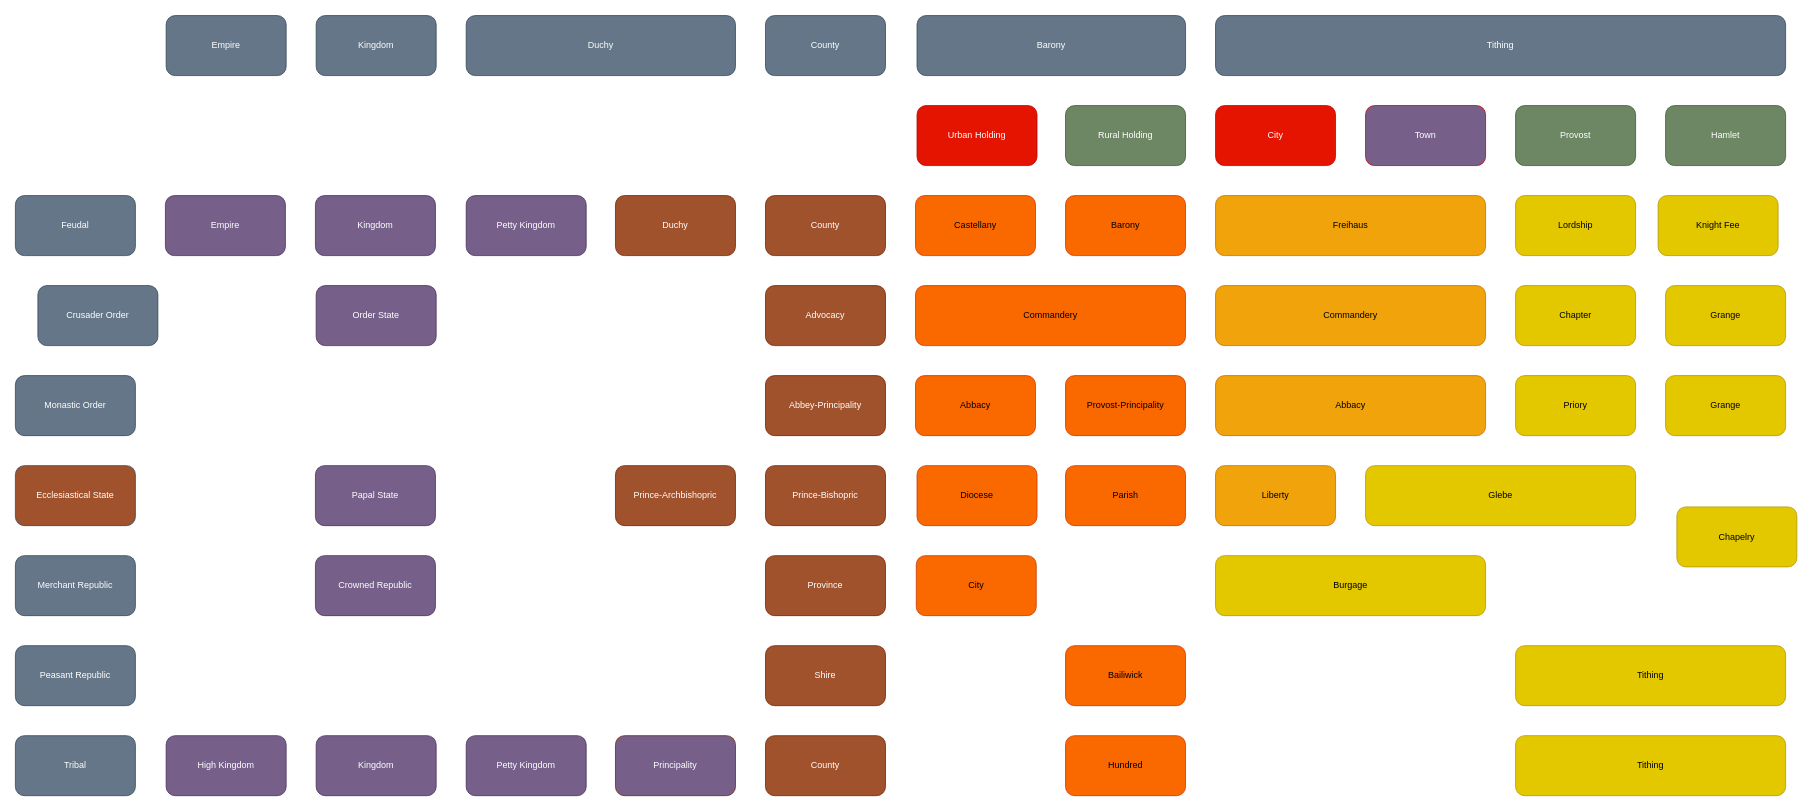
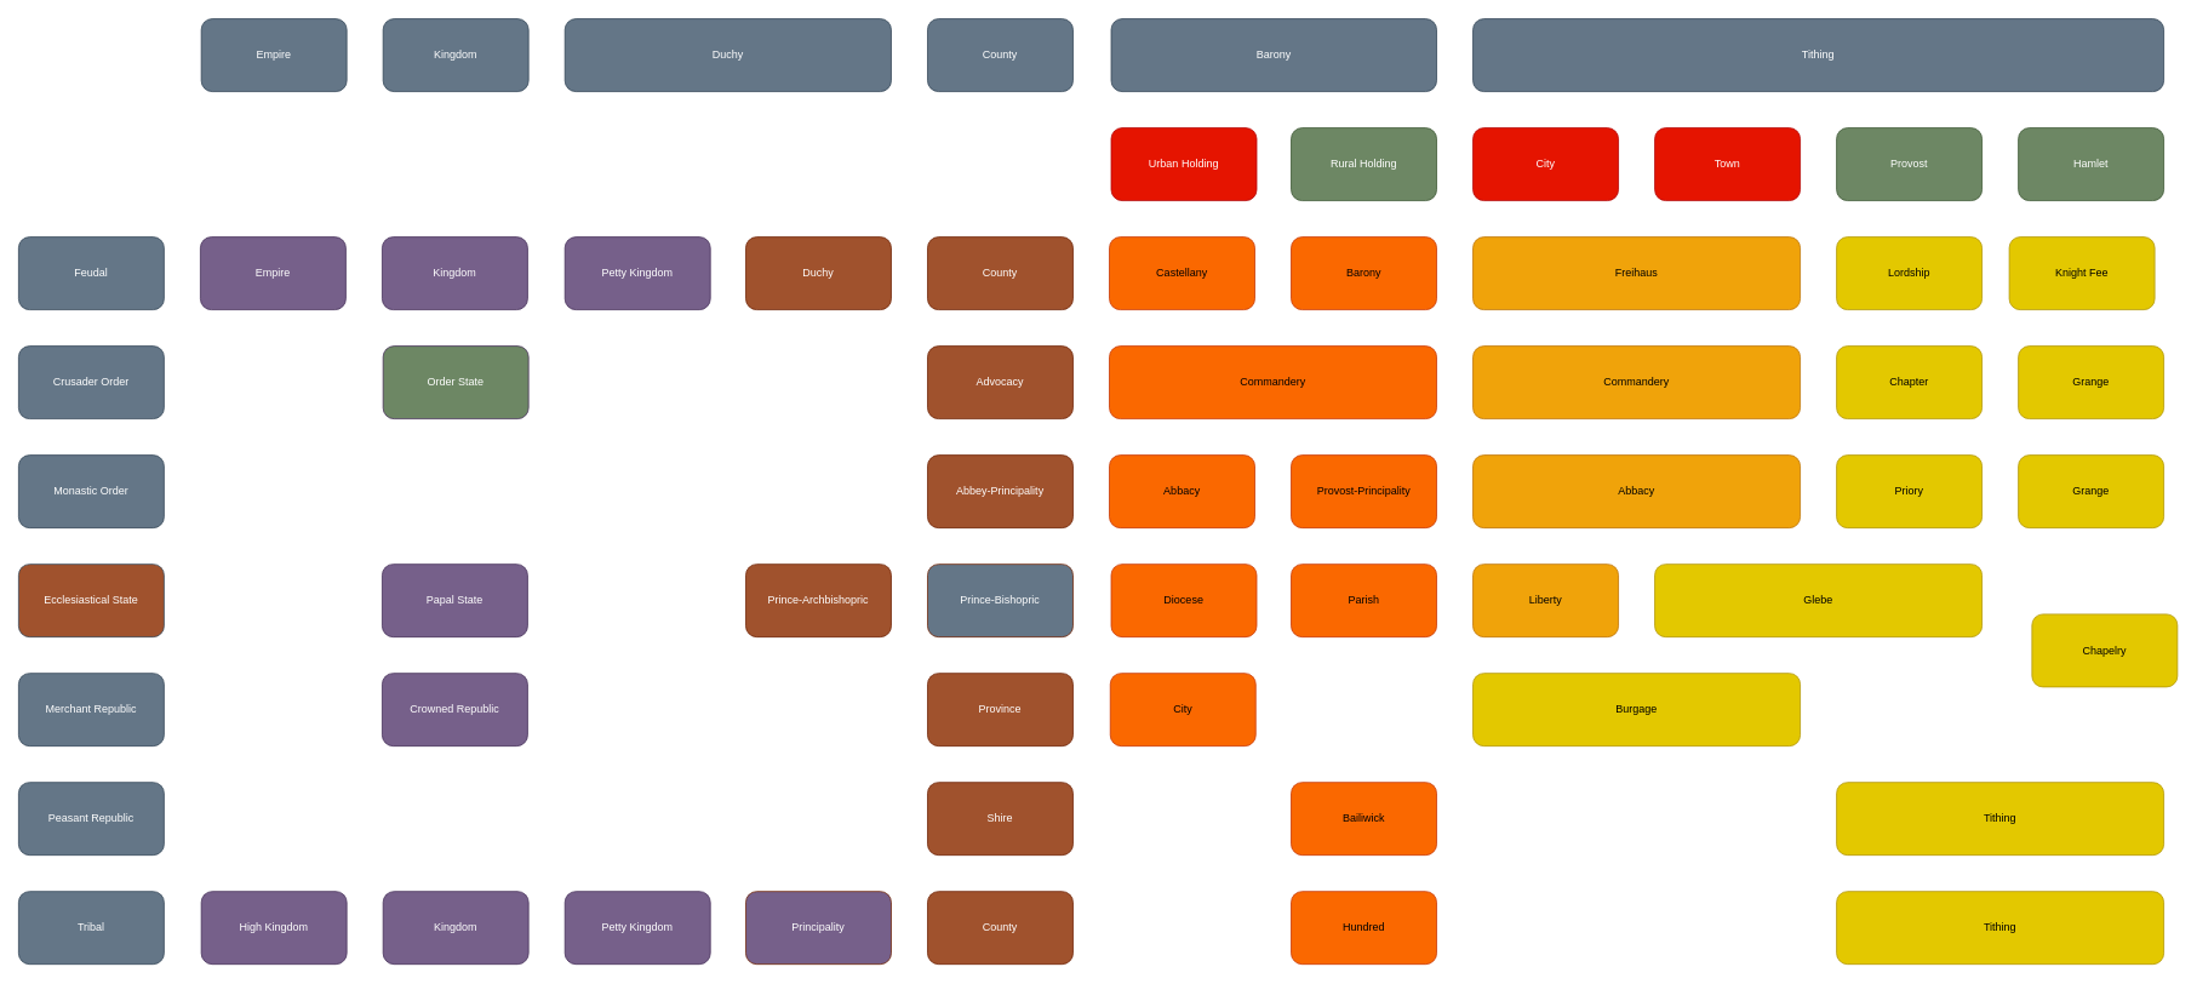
- <mxCell id="41" value="Town" style="rounded=1;whiteSpace=wrap;html=1;fillColor=#76608a;fontColor=#ffffff;strokeColor=#B20000;" vertex="1" parent="1"><mxGeometry x="1820" y="140" width="160" height="80" as="geometry" /></mxCell>
+ <mxCell id="41" value="Town" style="rounded=1;whiteSpace=wrap;html=1;fillColor=#e51400;fontColor=#ffffff;strokeColor=#B20000;" vertex="1" parent="1"><mxGeometry x="1820" y="140" width="160" height="80" as="geometry" /></mxCell>
- <mxCell id="10" value="Crusader Order" style="rounded=1;whiteSpace=wrap;html=1;fillColor=#647687;fontColor=#ffffff;strokeColor=#314354;" vertex="1" parent="1"><mxGeometry x="50" y="380" width="160" height="80" as="geometry" /></mxCell>
+ <mxCell id="10" value="Crusader Order" style="rounded=1;whiteSpace=wrap;html=1;fillColor=#647687;fontColor=#ffffff;strokeColor=#314354;" vertex="1" parent="1"><mxGeometry x="20" y="380" width="160" height="80" as="geometry" /></mxCell>
- <mxCell id="27" value="Order State" style="rounded=1;whiteSpace=wrap;html=1;fillColor=#76608a;fontColor=#ffffff;strokeColor=#432D57;" vertex="1" parent="1"><mxGeometry x="421" y="380" width="160" height="80" as="geometry" /></mxCell>
+ <mxCell id="27" value="Order State" style="rounded=1;whiteSpace=wrap;html=1;fillColor=#6d8764;fontColor=#ffffff;strokeColor=#432D57;" vertex="1" parent="1"><mxGeometry x="421" y="380" width="160" height="80" as="geometry" /></mxCell>
- <mxCell id="22" value="Prince-Bishopric" style="rounded=1;whiteSpace=wrap;html=1;fillColor=#a0522d;fontColor=#ffffff;strokeColor=#6D1F00;" vertex="1" parent="1"><mxGeometry x="1020" y="620" width="160" height="80" as="geometry" /></mxCell>
+ <mxCell id="22" value="Prince-Bishopric" style="rounded=1;whiteSpace=wrap;html=1;fillColor=#647687;fontColor=#ffffff;strokeColor=#6D1F00;" vertex="1" parent="1"><mxGeometry x="1020" y="620" width="160" height="80" as="geometry" /></mxCell>
